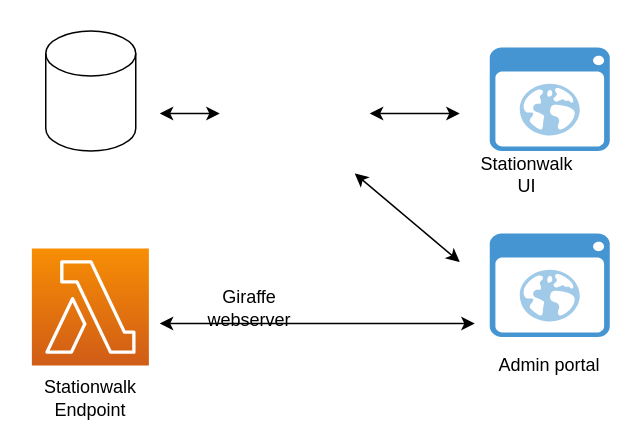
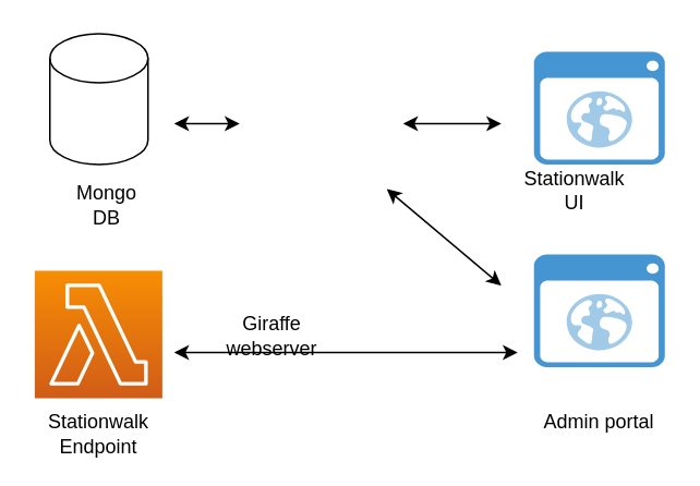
+ <mxCell id="3" value="Mongo DB&lt;br&gt;" style="text;html=1;strokeColor=none;fillColor=none;align=center;verticalAlign=middle;whiteSpace=wrap;rounded=0;" parent="1" vertex="1"><mxGeometry x="45" y="115" width="40" height="20" as="geometry" /></mxCell>
- <mxCell id="11" value="&lt;div&gt;Admin portal&lt;/div&gt;&lt;div&gt;&lt;br&gt;&lt;/div&gt;" style="text;html=1;strokeColor=none;fillColor=none;align=center;verticalAlign=middle;whiteSpace=wrap;rounded=0;" parent="1" vertex="1"><mxGeometry x="331" y="240" width="70" height="20" as="geometry" /></mxCell>
+ <mxCell id="11" value="&lt;div&gt;Admin portal&lt;/div&gt;&lt;div&gt;&lt;br&gt;&lt;/div&gt;" style="text;html=1;strokeColor=none;fillColor=none;align=center;verticalAlign=middle;whiteSpace=wrap;rounded=0;" parent="1" vertex="1"><mxGeometry x="331" y="255" width="70" height="20" as="geometry" /></mxCell>
